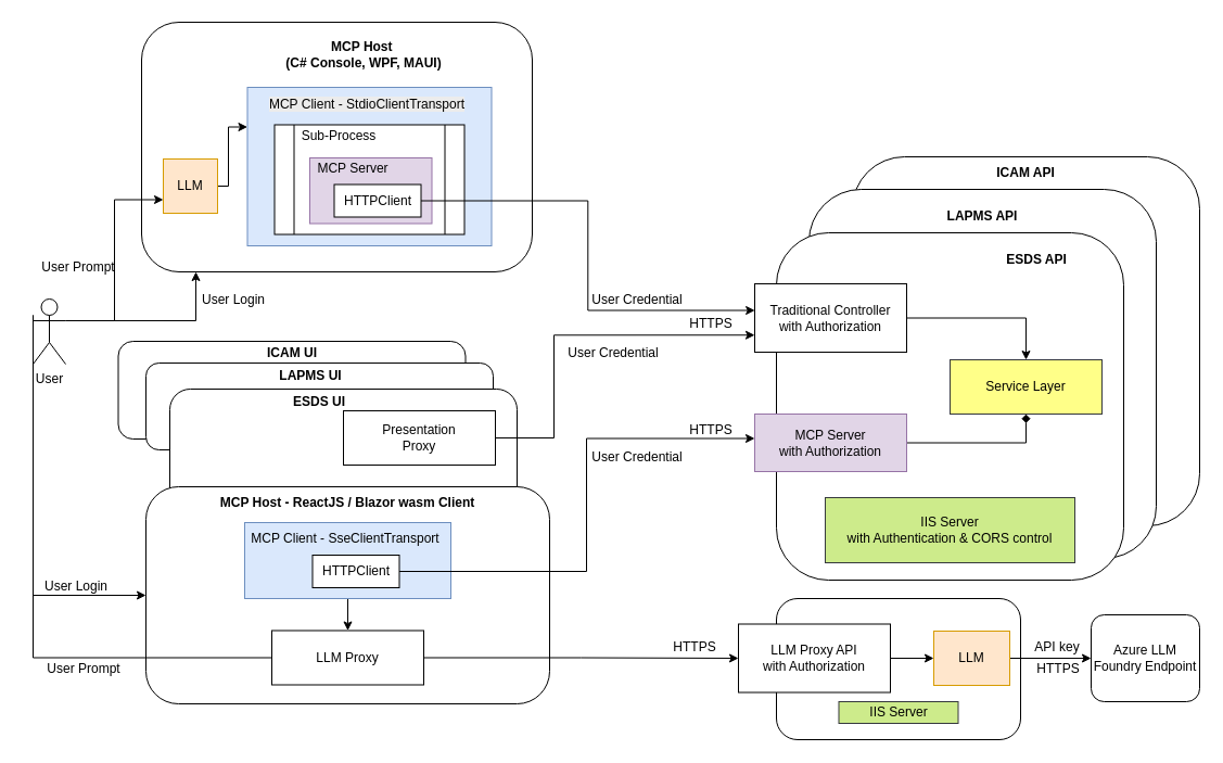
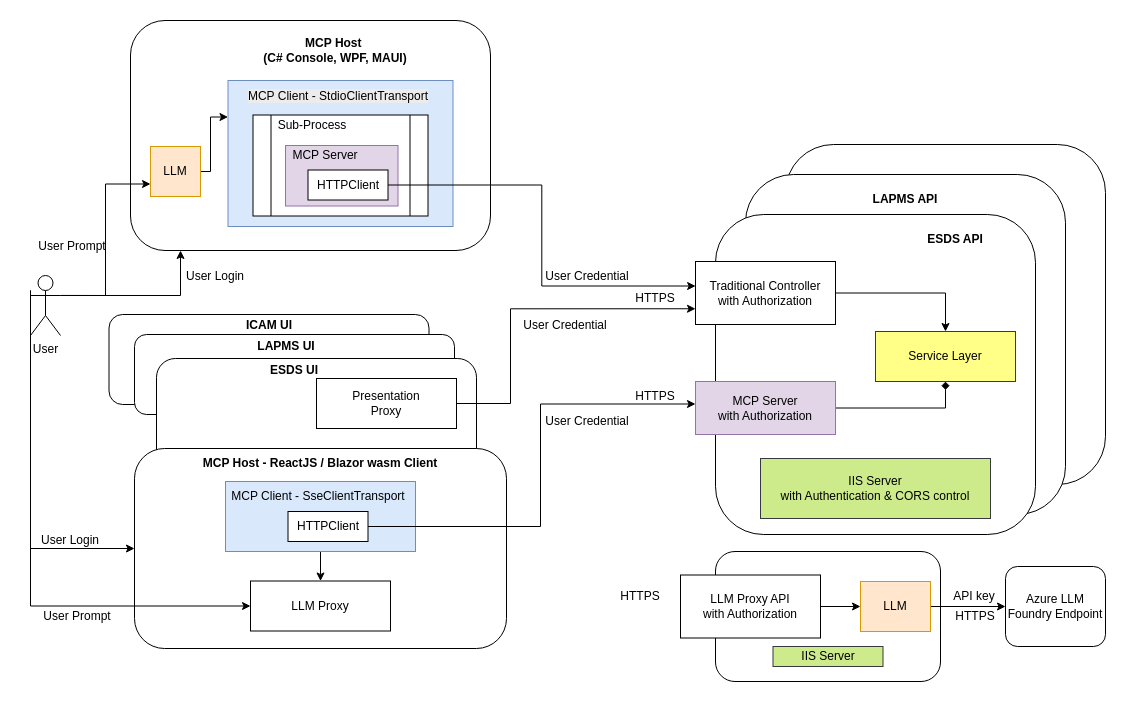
- <mxCell id="6" value="ICAM API" style="text;html=1;align=center;verticalAlign=middle;whiteSpace=wrap;rounded=0;fontStyle=1" parent="1" vertex="1"><mxGeometry x="885" y="144" width="120" height="30" as="geometry" /></mxCell>
- <mxCell id="54" style="edgeStyle=orthogonalEdgeStyle;rounded=0;orthogonalLoop=1;jettySize=auto;html=1;exitX=0;exitY=0.333;exitDx=0;exitDy=0;exitPerimeter=0;entryX=0;entryY=0.5;entryDx=0;entryDy=0;endArrow=none;" parent="1" source="29" target="49" edge="1"><mxGeometry relative="1" as="geometry"><Array as="points"><mxPoint x="30" y="290" /><mxPoint x="30" y="606" /><mxPoint x="80" y="606" /></Array><mxPoint x="30" y="270" as="sourcePoint" /><mxPoint x="120" y="650" as="targetPoint" /></mxGeometry></mxCell>
+ <mxCell id="54" style="edgeStyle=orthogonalEdgeStyle;rounded=0;orthogonalLoop=1;jettySize=auto;html=1;exitX=0;exitY=0.333;exitDx=0;exitDy=0;exitPerimeter=0;entryX=0;entryY=0.5;entryDx=0;entryDy=0;" parent="1" source="29" target="49" edge="1"><mxGeometry relative="1" as="geometry"><Array as="points"><mxPoint x="30" y="290" /><mxPoint x="30" y="606" /><mxPoint x="80" y="606" /></Array><mxPoint x="30" y="270" as="sourcePoint" /><mxPoint x="120" y="650" as="targetPoint" /></mxGeometry></mxCell>
- <mxCell id="48" style="edgeStyle=orthogonalEdgeStyle;rounded=0;orthogonalLoop=1;jettySize=auto;html=1;exitX=1;exitY=0.5;exitDx=0;exitDy=0;entryX=0;entryY=0.5;entryDx=0;entryDy=0;" parent="1" source="49" target="61" edge="1"><mxGeometry relative="1" as="geometry" /></mxCell>
